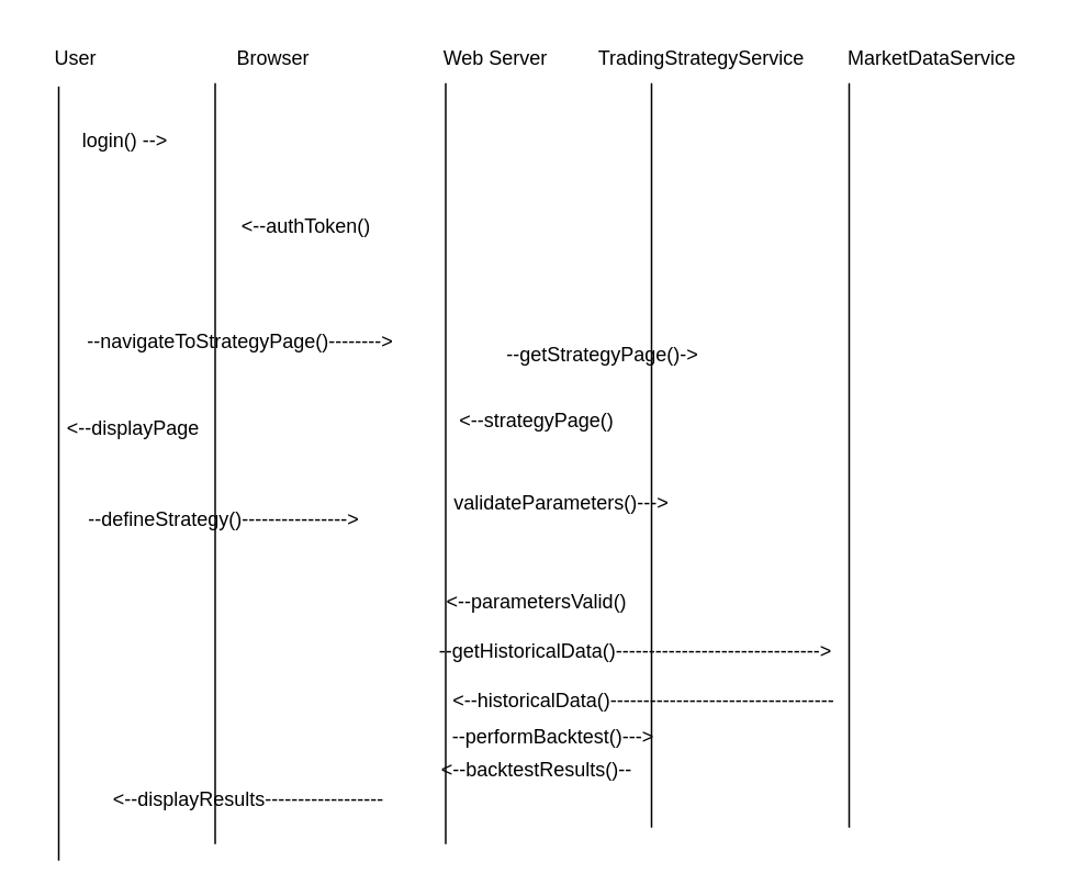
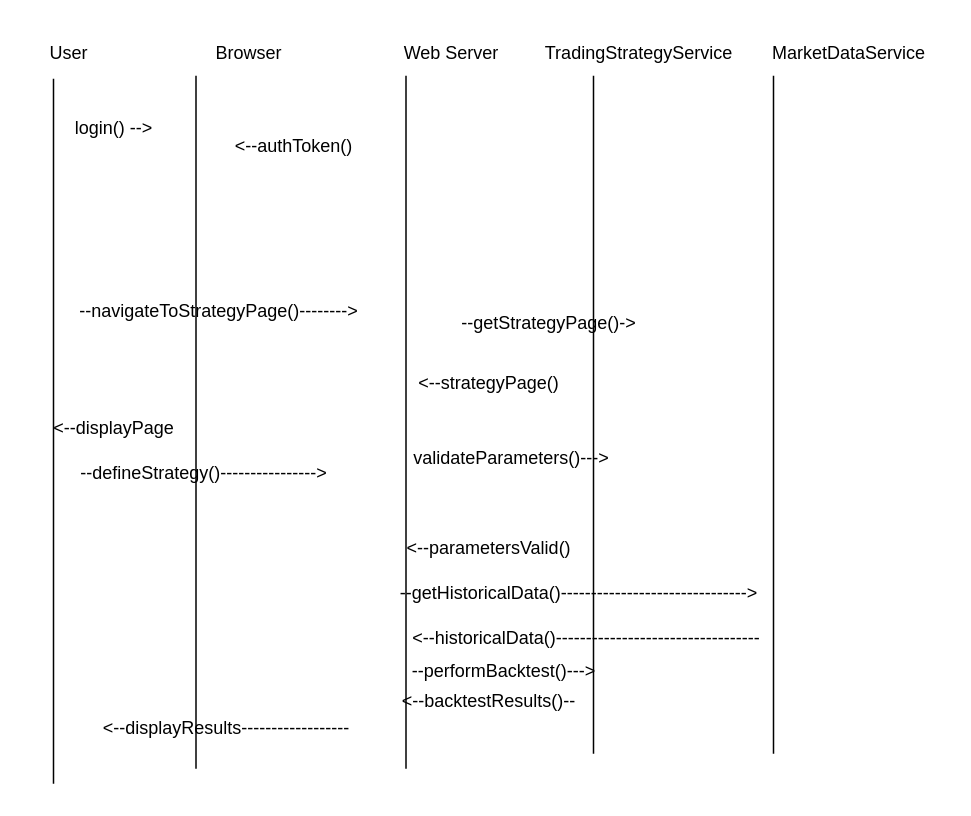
- <mxCell id="13" value="&amp;lt;--authToken()" style="text;html=1;align=center;verticalAlign=middle;resizable=0;points=[];autosize=1;strokeColor=none;fillColor=none;" vertex="1" parent="1"><mxGeometry x="135" y="122" width="100" height="30" as="geometry" /></mxCell>
+ <mxCell id="13" value="&amp;lt;--authToken()" style="text;html=1;align=center;verticalAlign=middle;resizable=0;points=[];autosize=1;strokeColor=none;fillColor=none;" vertex="1" parent="1"><mxGeometry x="145" y="82" width="100" height="30" as="geometry" /></mxCell>
- <mxCell id="17" value="&amp;lt;--displayPage" style="text;html=1;align=center;verticalAlign=middle;resizable=0;points=[];autosize=1;strokeColor=none;fillColor=none;" vertex="1" parent="1"><mxGeometry x="30" y="245" width="100" height="30" as="geometry" /></mxCell>
+ <mxCell id="17" value="&amp;lt;--displayPage" style="text;html=1;align=center;verticalAlign=middle;resizable=0;points=[];autosize=1;strokeColor=none;fillColor=none;" vertex="1" parent="1"><mxGeometry x="25" y="270" width="100" height="30" as="geometry" /></mxCell>
